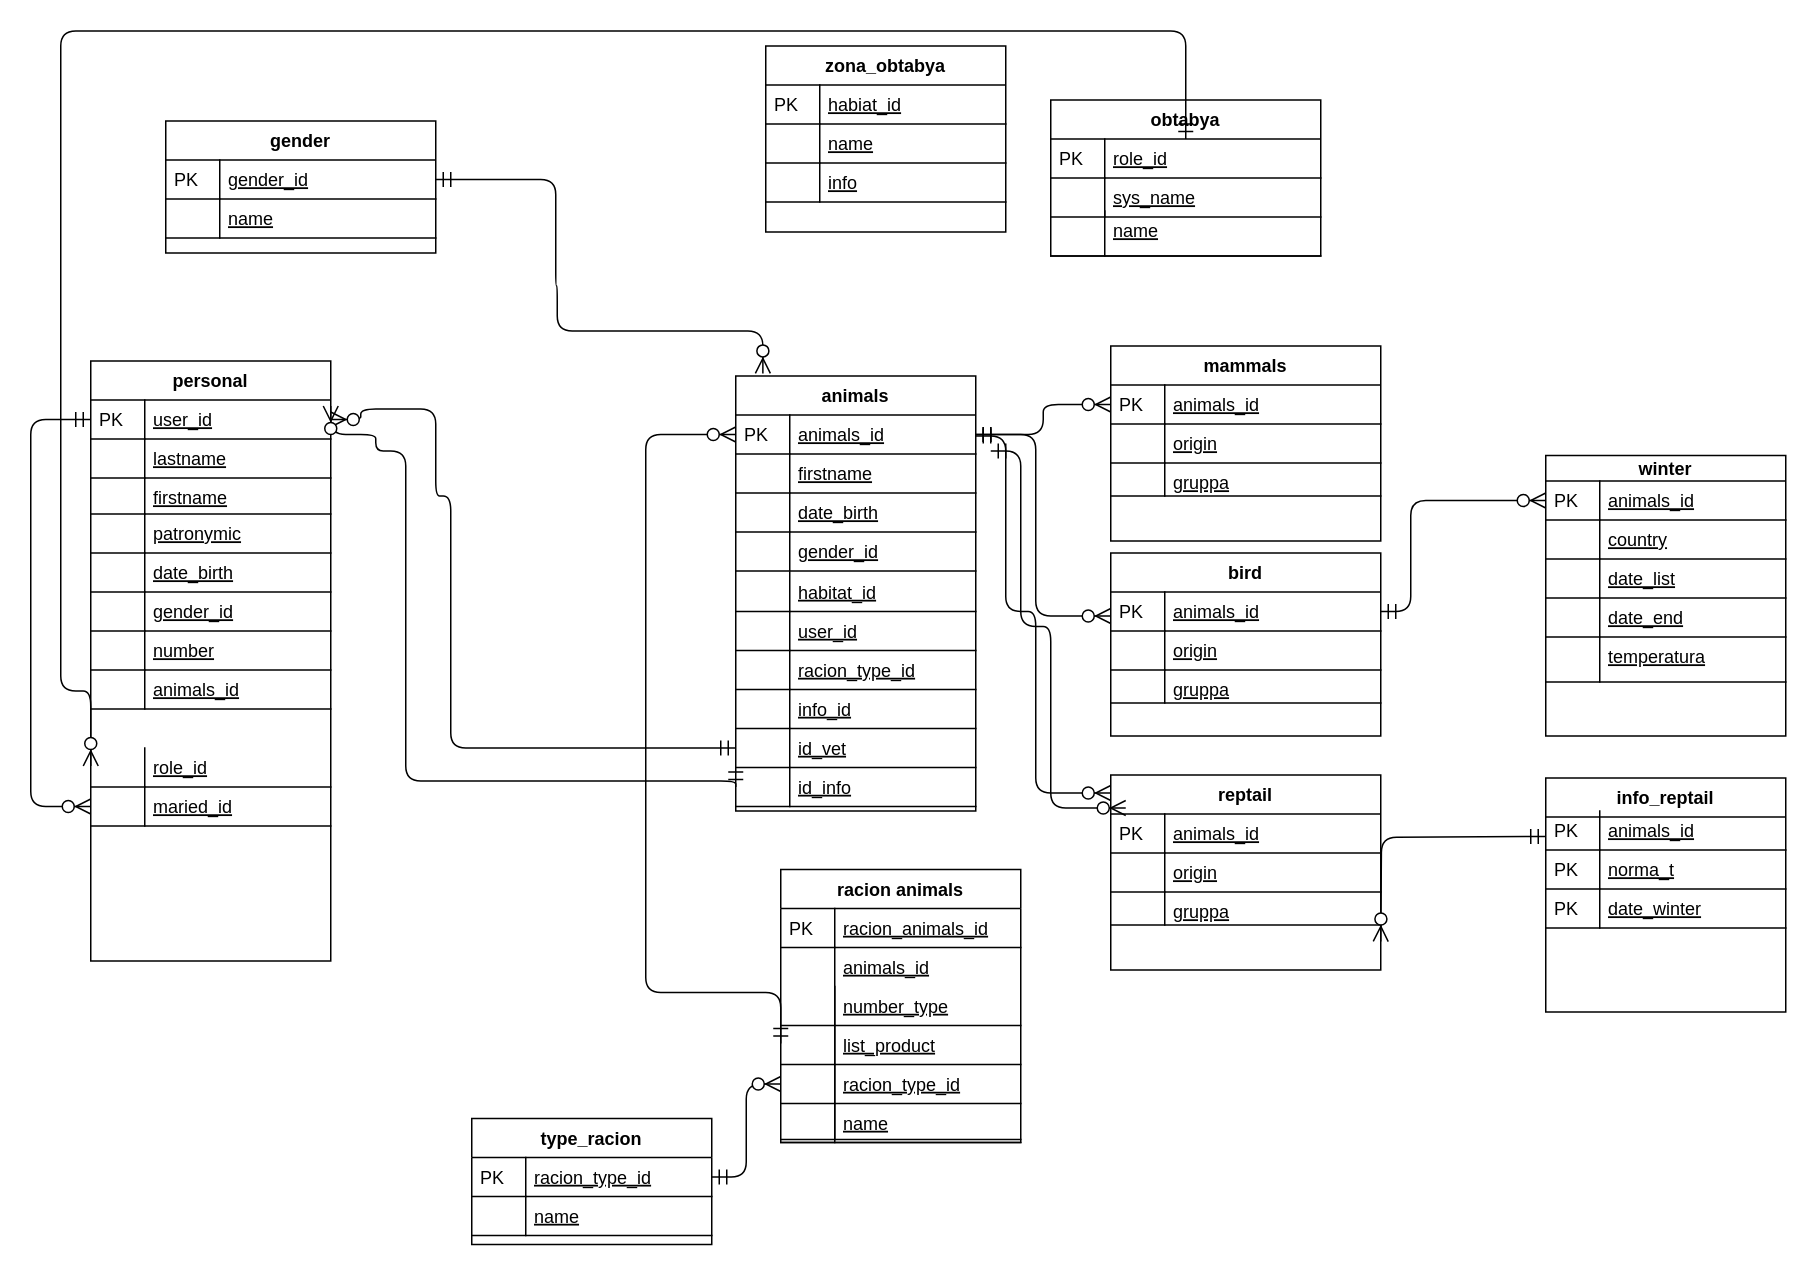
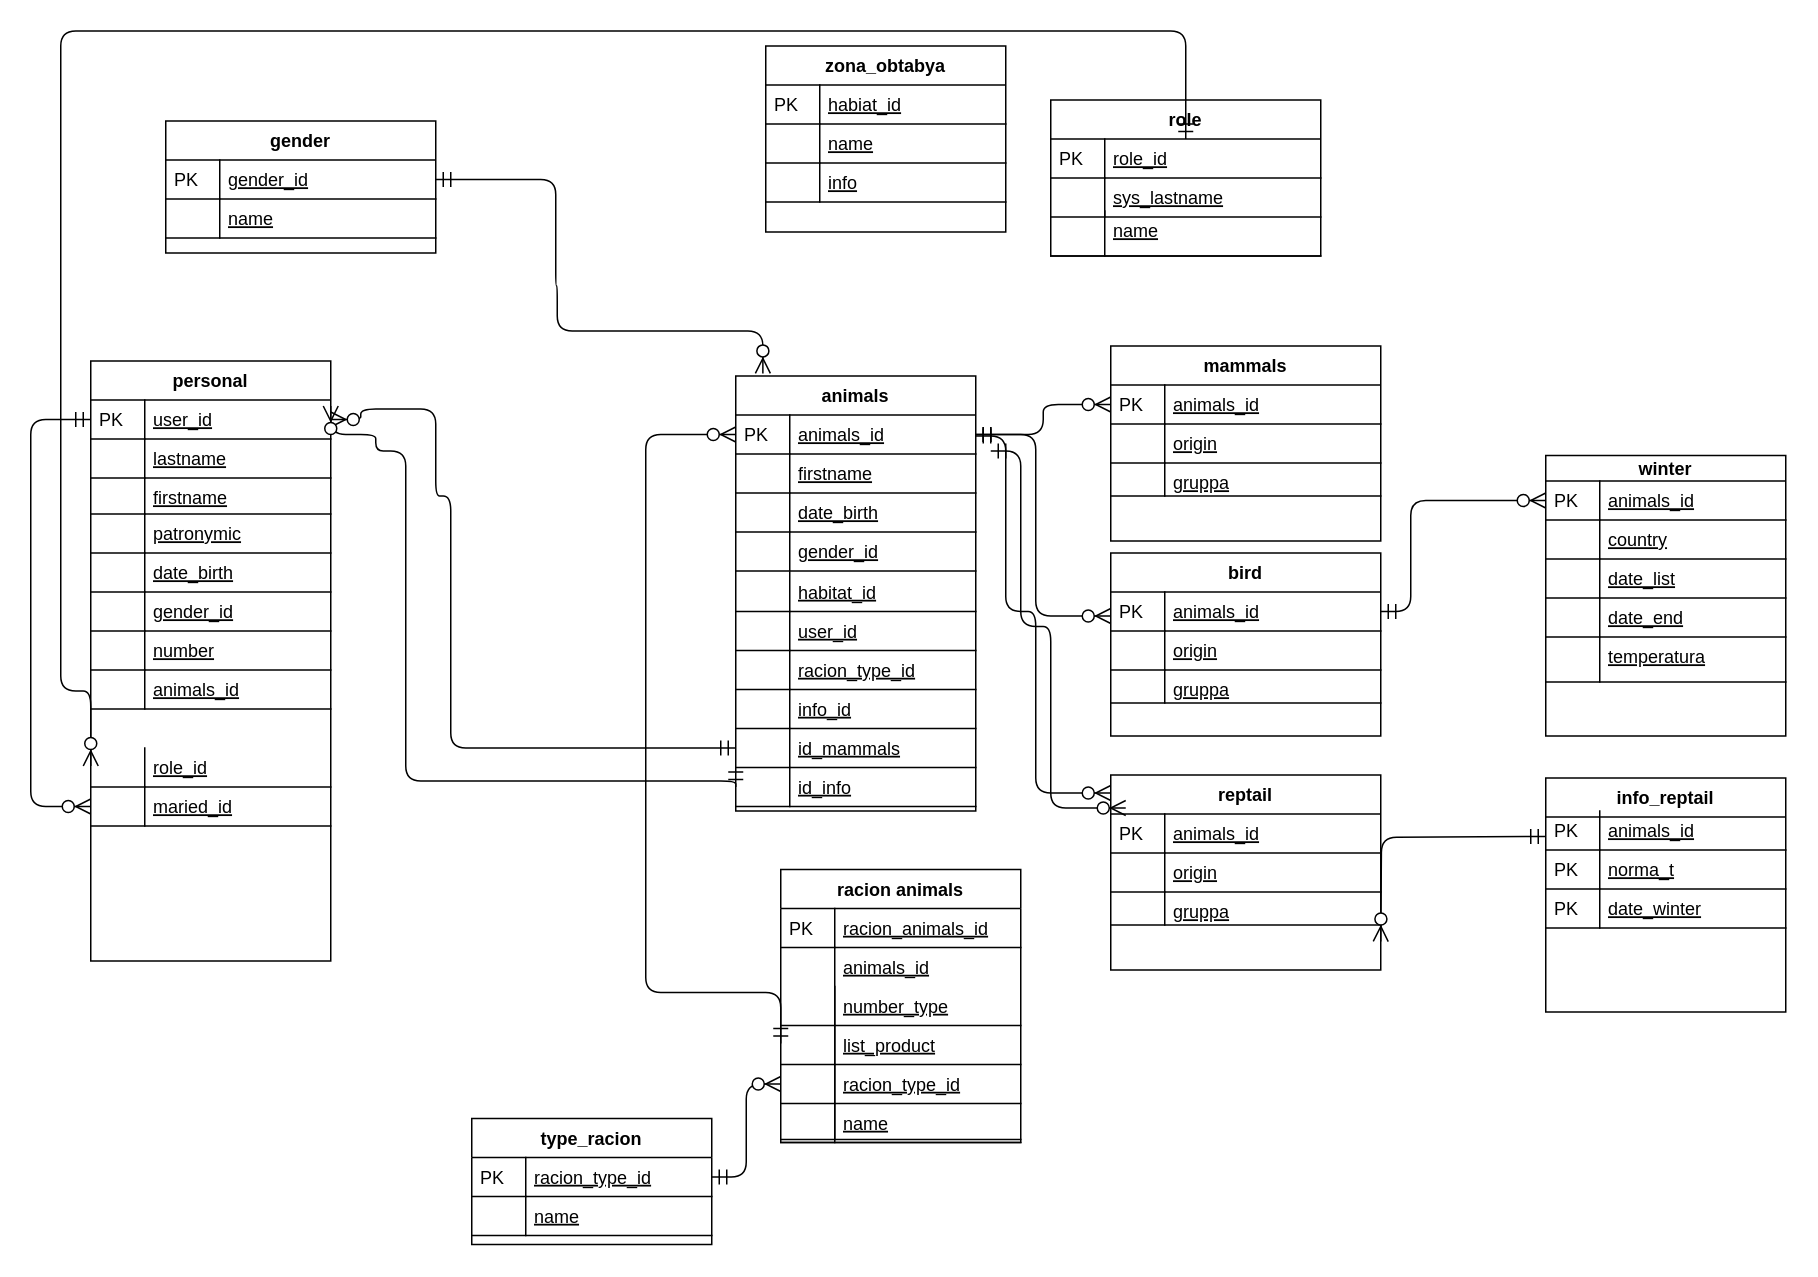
- <mxCell id="45" value="obtabya" style="swimlane;fontStyle=1;childLayout=stackLayout;horizontal=1;startSize=26;horizontalStack=0;resizeParent=1;resizeLast=0;collapsible=1;marginBottom=0;rounded=0;shadow=0;strokeWidth=1;" parent="1" vertex="1"><mxGeometry x="700" y="66" width="180" height="104" as="geometry"><mxRectangle x="260" y="80" width="160" height="26" as="alternateBounds" /></mxGeometry></mxCell>
+ <mxCell id="45" value="role" style="swimlane;fontStyle=1;childLayout=stackLayout;horizontal=1;startSize=26;horizontalStack=0;resizeParent=1;resizeLast=0;collapsible=1;marginBottom=0;rounded=0;shadow=0;strokeWidth=1;" parent="1" vertex="1"><mxGeometry x="700" y="66" width="180" height="104" as="geometry"><mxRectangle x="260" y="80" width="160" height="26" as="alternateBounds" /></mxGeometry></mxCell>
- <mxCell id="48" value="sys_name" style="shape=partialRectangle;top=0;left=0;right=0;bottom=1;align=left;verticalAlign=top;fillColor=none;spacingLeft=40;spacingRight=4;overflow=hidden;rotatable=0;points=[[0,0.5],[1,0.5]];portConstraint=eastwest;dropTarget=0;rounded=0;shadow=0;strokeWidth=1;fontStyle=4" parent="45" vertex="1"><mxGeometry y="52" width="180" height="26" as="geometry" /></mxCell>
+ <mxCell id="48" value="sys_lastname" style="shape=partialRectangle;top=0;left=0;right=0;bottom=1;align=left;verticalAlign=top;fillColor=none;spacingLeft=40;spacingRight=4;overflow=hidden;rotatable=0;points=[[0,0.5],[1,0.5]];portConstraint=eastwest;dropTarget=0;rounded=0;shadow=0;strokeWidth=1;fontStyle=4" parent="45" vertex="1"><mxGeometry y="52" width="180" height="26" as="geometry" /></mxCell>
- <mxCell id="59" value="id_vet" style="shape=partialRectangle;top=0;left=0;right=0;bottom=1;align=left;verticalAlign=top;fillColor=none;spacingLeft=40;spacingRight=4;overflow=hidden;rotatable=0;points=[[0,0.5],[1,0.5]];portConstraint=eastwest;dropTarget=0;rounded=0;shadow=0;strokeWidth=1;fontStyle=4" parent="1" vertex="1"><mxGeometry x="490" y="485" width="160" height="26" as="geometry" /></mxCell>
+ <mxCell id="59" value="id_mammals" style="shape=partialRectangle;top=0;left=0;right=0;bottom=1;align=left;verticalAlign=top;fillColor=none;spacingLeft=40;spacingRight=4;overflow=hidden;rotatable=0;points=[[0,0.5],[1,0.5]];portConstraint=eastwest;dropTarget=0;rounded=0;shadow=0;strokeWidth=1;fontStyle=4" parent="1" vertex="1"><mxGeometry x="490" y="485" width="160" height="26" as="geometry" /></mxCell>
